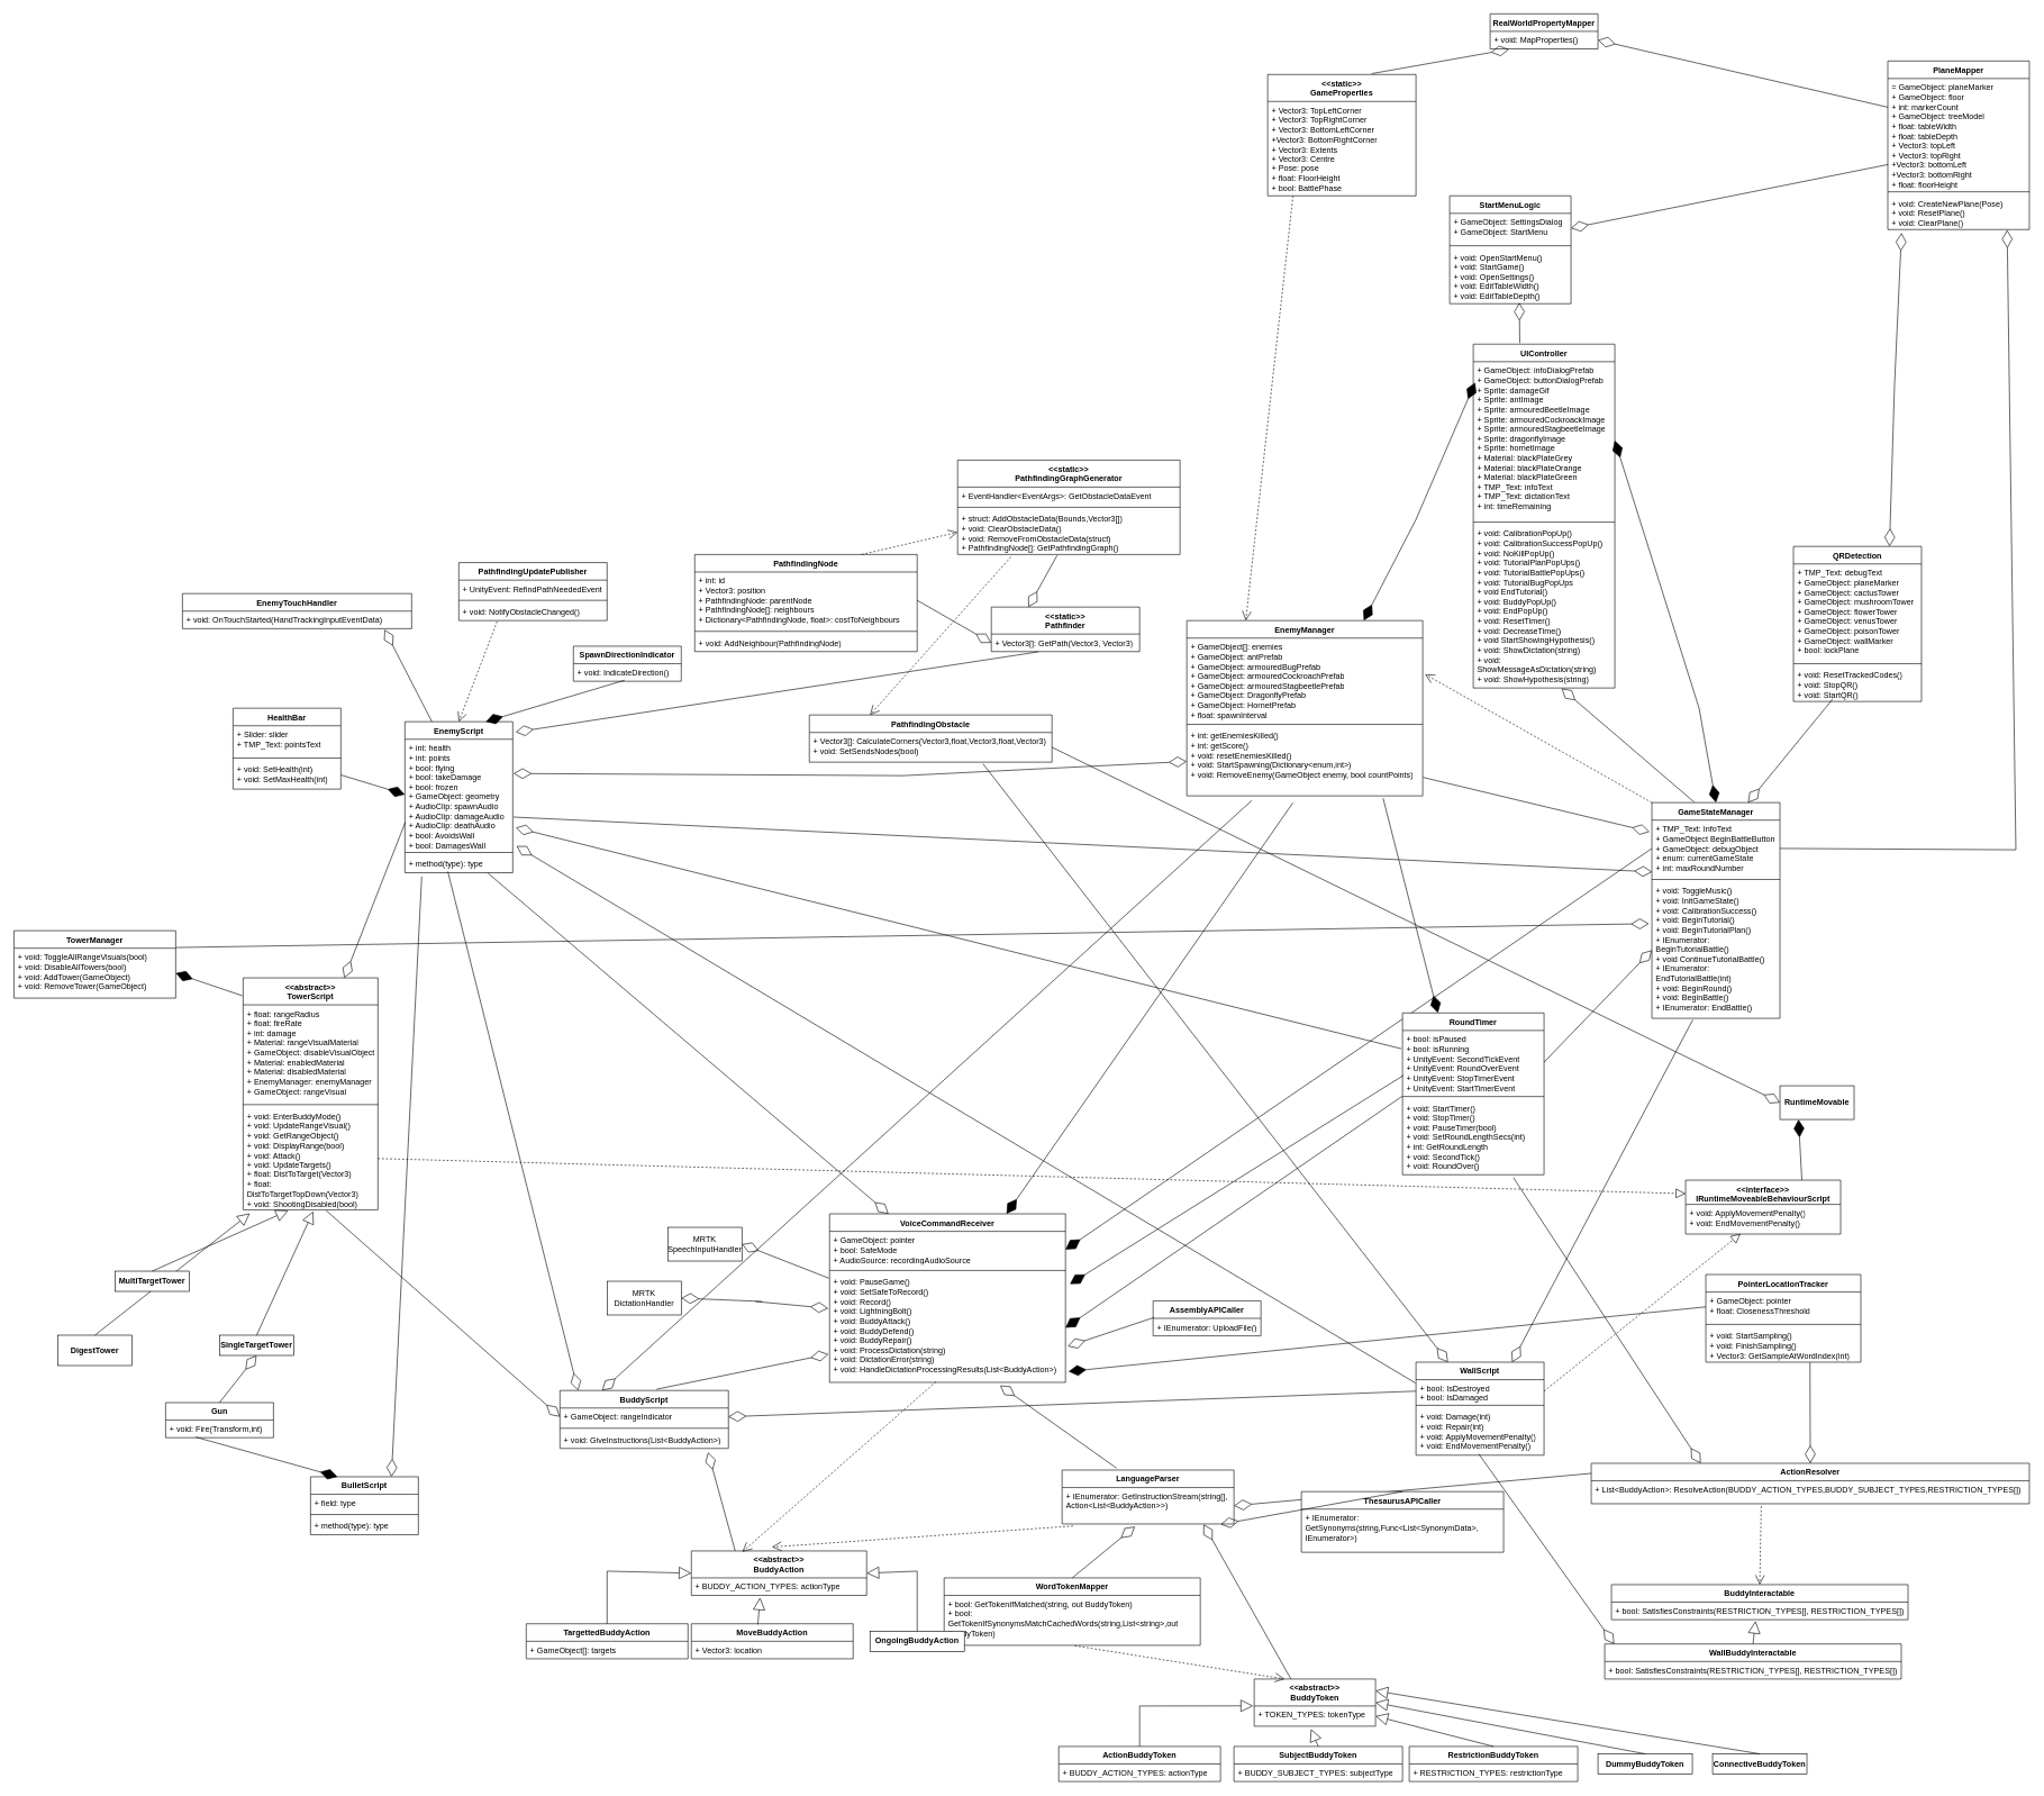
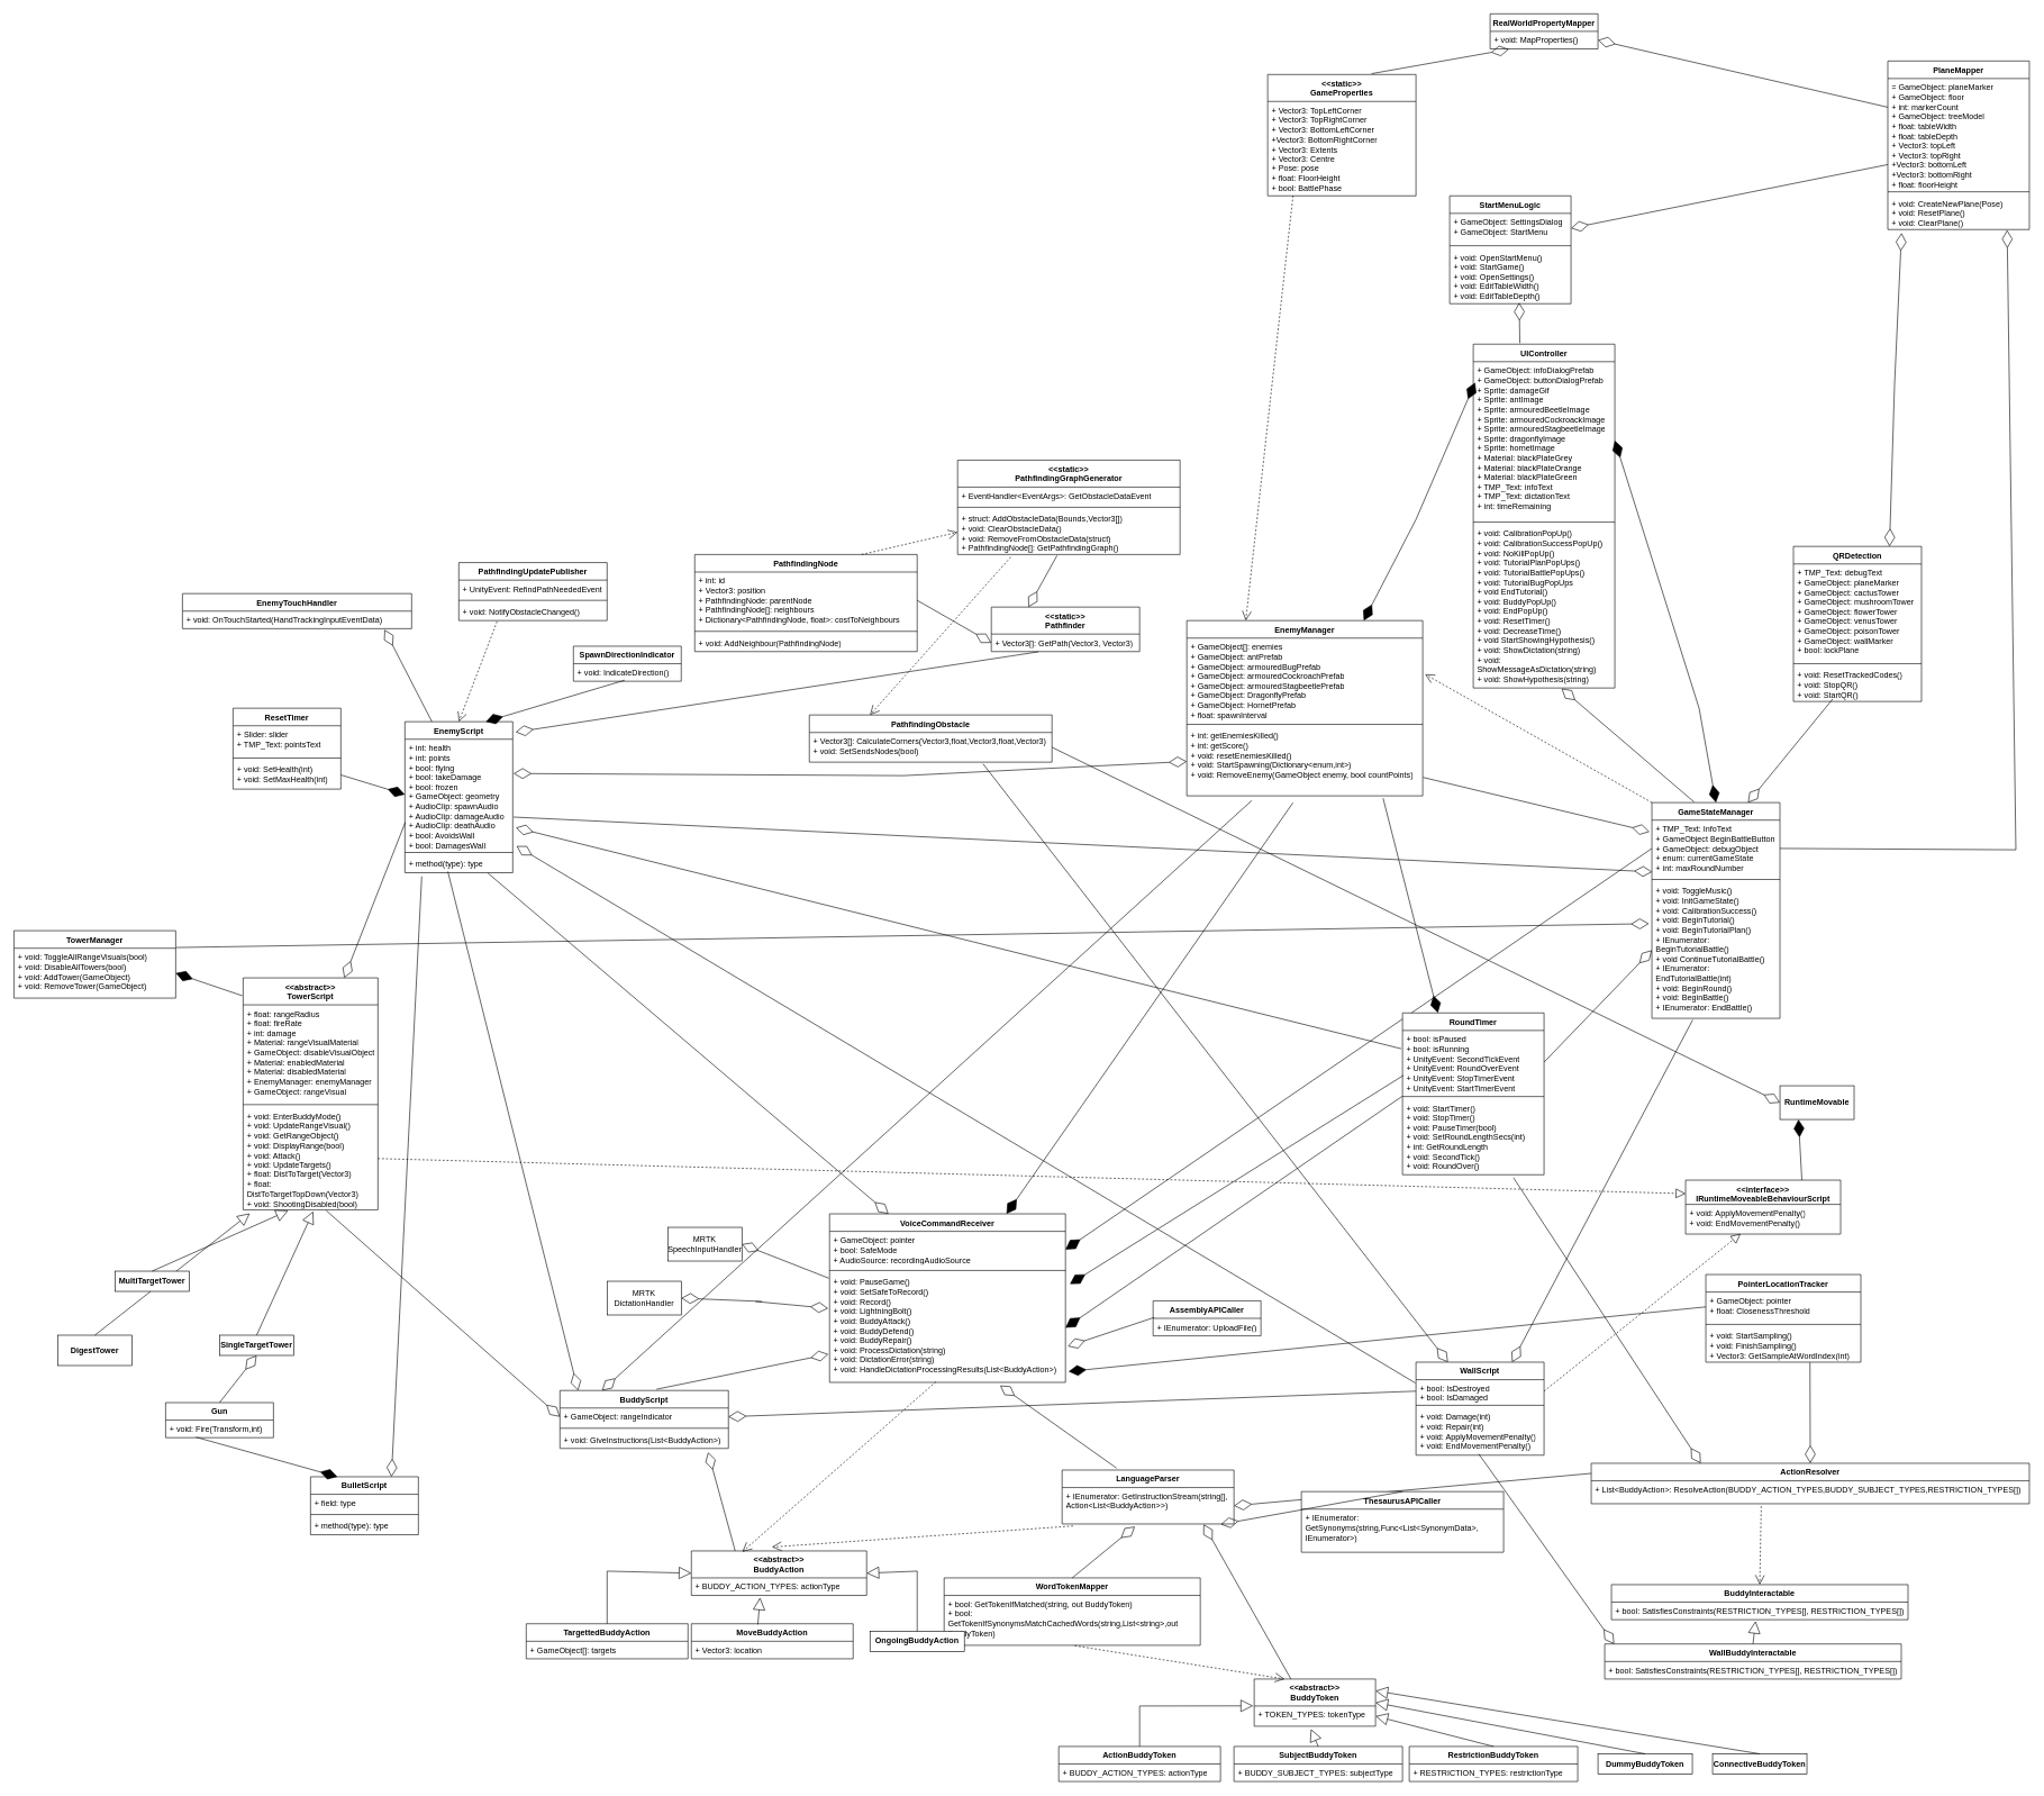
- <mxCell id="124" value="HealthBar" style="swimlane;fontStyle=1;align=center;verticalAlign=top;childLayout=stackLayout;horizontal=1;startSize=26;horizontalStack=0;resizeParent=1;resizeParentMax=0;resizeLast=0;collapsible=1;marginBottom=0;whiteSpace=wrap;html=1;" vertex="1" parent="1"><mxGeometry x="345" y="1050" width="160" height="120" as="geometry" /></mxCell>
+ <mxCell id="124" value="ResetTimer" style="swimlane;fontStyle=1;align=center;verticalAlign=top;childLayout=stackLayout;horizontal=1;startSize=26;horizontalStack=0;resizeParent=1;resizeParentMax=0;resizeLast=0;collapsible=1;marginBottom=0;whiteSpace=wrap;html=1;" vertex="1" parent="1"><mxGeometry x="345" y="1050" width="160" height="120" as="geometry" /></mxCell>
